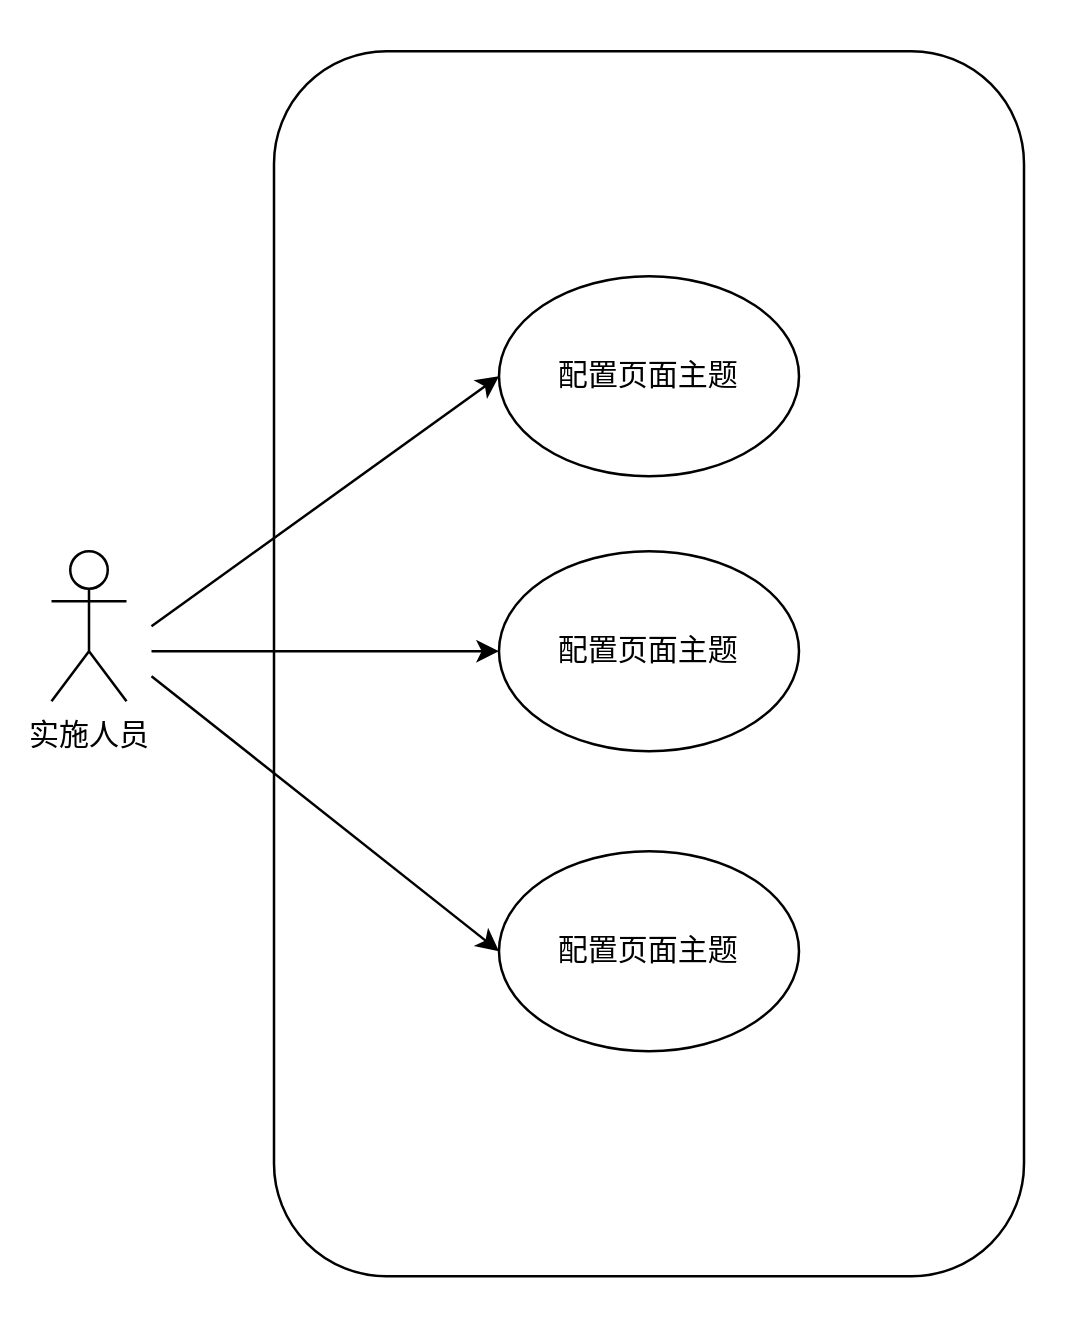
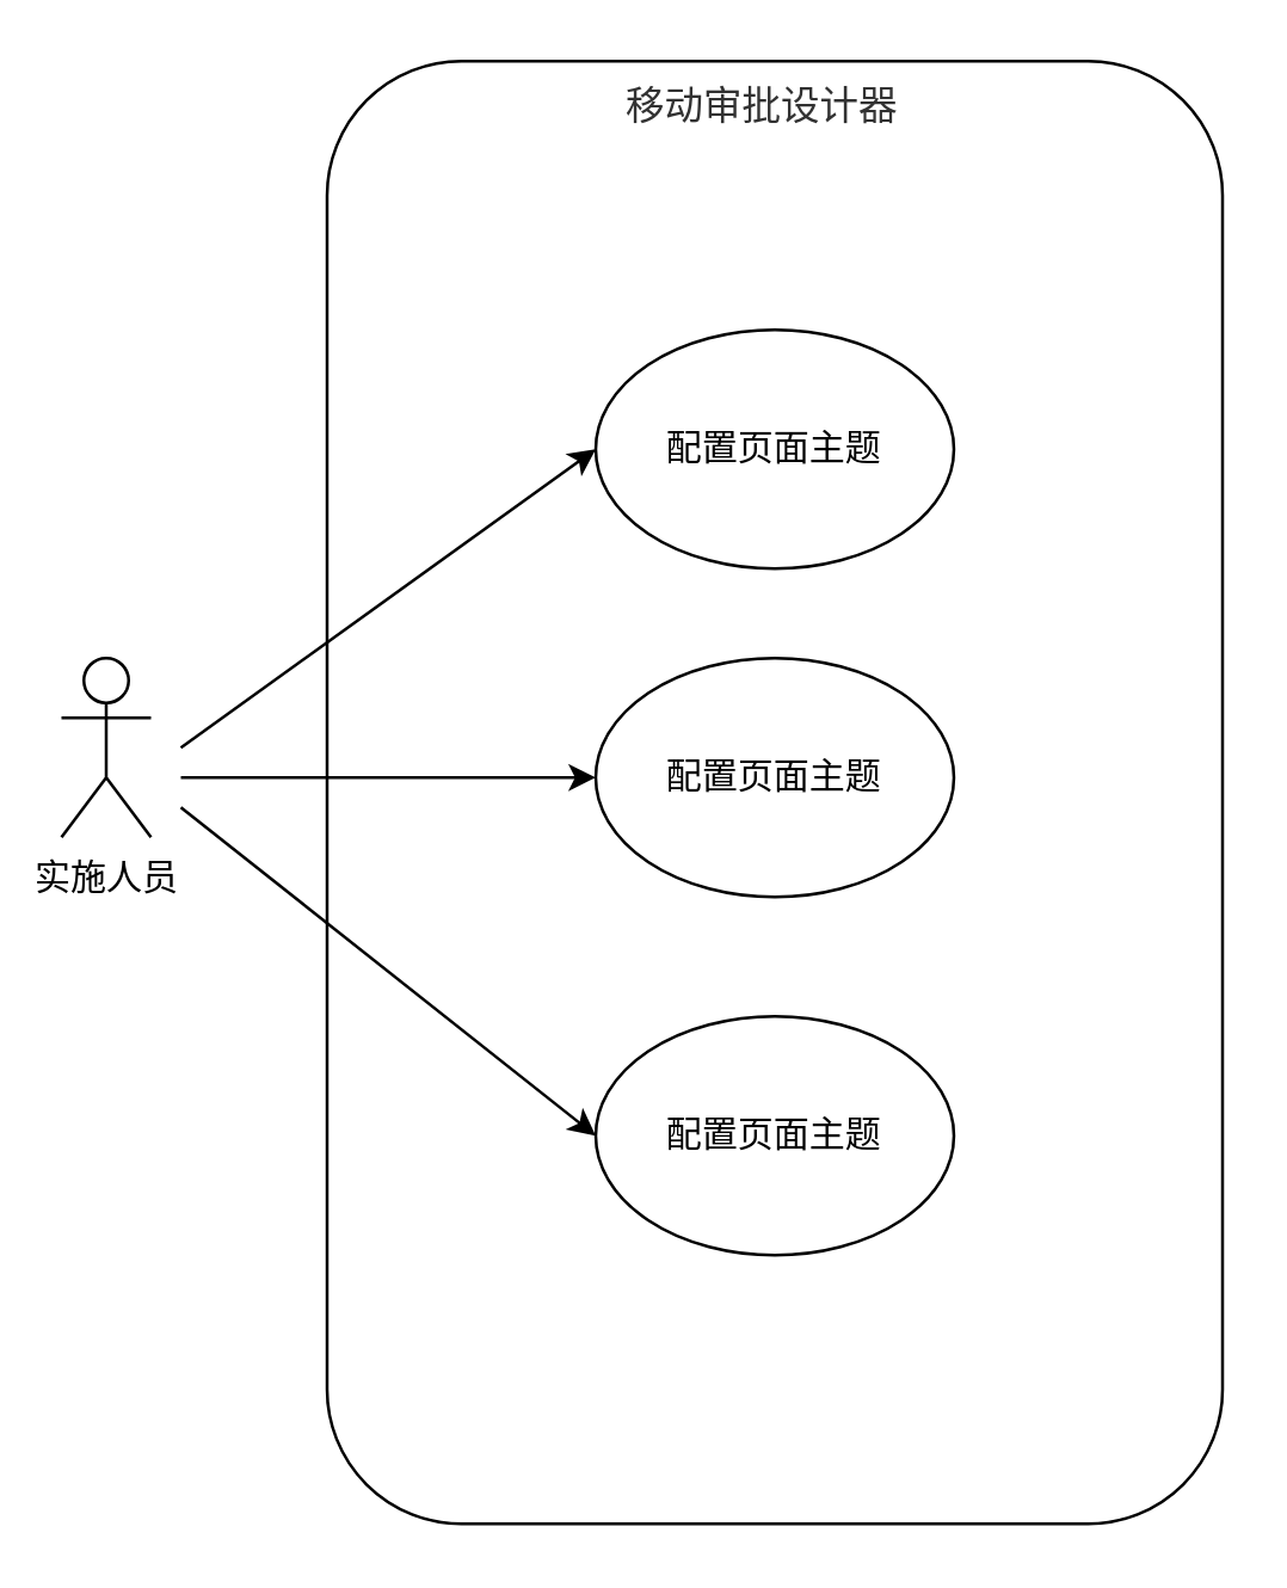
+ <mxCell id="6" value="&lt;span style=&quot;color: rgb(50, 50, 50); font-family: &amp;quot;Microsoft YaHei&amp;quot;, 微软雅黑, Arial; font-size: 13px; font-style: normal; font-variant-ligatures: normal; font-variant-caps: normal; font-weight: 400; letter-spacing: normal; orphans: 2; text-indent: 0px; text-transform: none; widows: 2; word-spacing: 0px; -webkit-text-stroke-width: 0px; white-space: normal; background-color: rgba(255, 255, 255, 0.01); text-decoration-thickness: initial; text-decoration-style: initial; text-decoration-color: initial; float: none; display: inline !important;&quot;&gt;移动审批设计器&lt;/span&gt;" style="text;whiteSpace=wrap;html=1;verticalAlign=middle;align=center;" parent="1" vertex="1"><mxGeometry x="194" y="20" width="122" height="30" as="geometry" /></mxCell>
